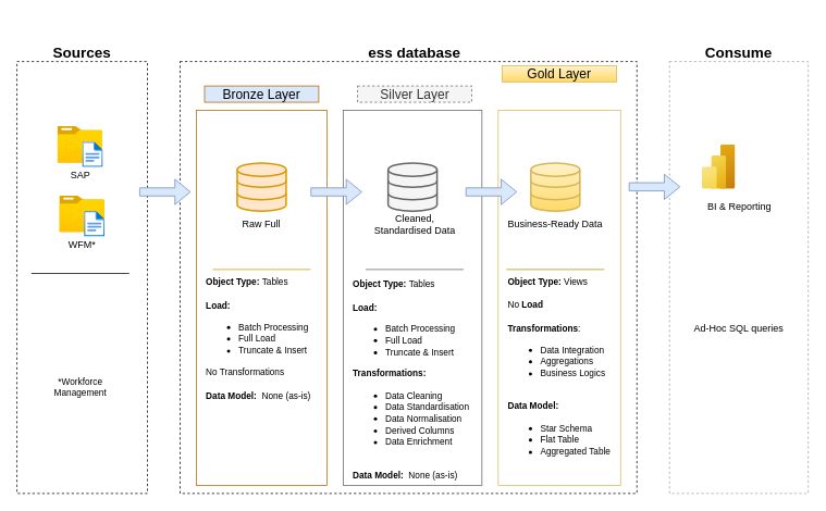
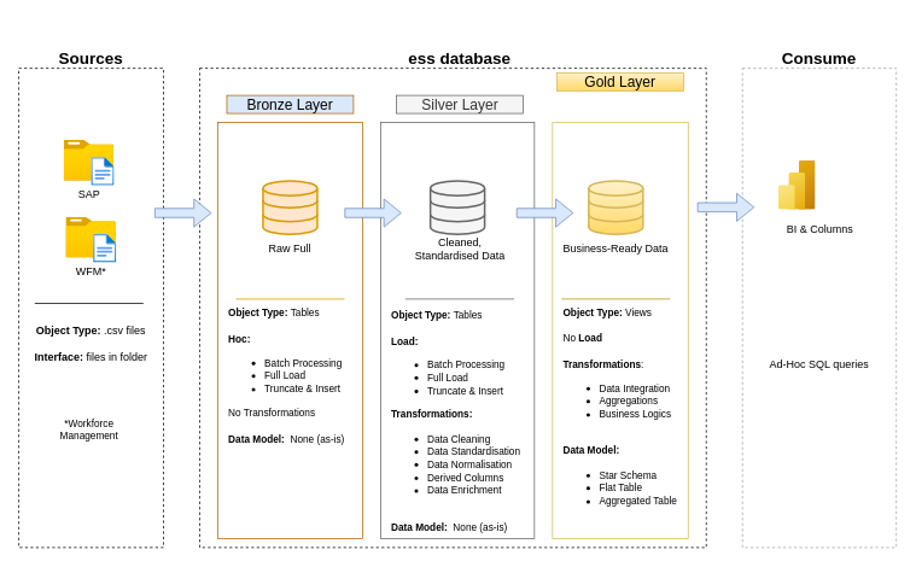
- <mxCell id="10" value="Silver Layer" style="rounded=0;whiteSpace=wrap;html=1;fillColor=#f5f5f5;strokeColor=#666666;fontSize=16;fontColor=#333333;dashed=1;" parent="1" vertex="1"><mxGeometry x="437.5" y="105" width="140" height="20" as="geometry" /></mxCell>
+ <mxCell id="10" value="Silver Layer" style="rounded=0;whiteSpace=wrap;html=1;fillColor=#f5f5f5;strokeColor=#666666;fontSize=16;fontColor=#333333;" parent="1" vertex="1"><mxGeometry x="437.5" y="105" width="140" height="20" as="geometry" /></mxCell>
- <mxCell id="39" value="BI &amp;amp; Reporting" style="rounded=0;whiteSpace=wrap;html=1;fillColor=none;strokeColor=none;" parent="1" vertex="1"><mxGeometry x="845.5" y="223" width="120" height="60" as="geometry" /></mxCell>
+ <mxCell id="39" value="BI &amp;amp; Columns" style="rounded=0;whiteSpace=wrap;html=1;fillColor=none;strokeColor=none;" parent="1" vertex="1"><mxGeometry x="845.5" y="223" width="120" height="60" as="geometry" /></mxCell>
+ <mxCell id="21" value="&lt;b&gt;Object Type: &lt;/b&gt;.csv files&lt;div&gt;&lt;b&gt;&lt;br&gt;&lt;/b&gt;&lt;/div&gt;&lt;div&gt;&lt;b&gt;Interface: &lt;/b&gt;files in folder&lt;/div&gt;" style="text;html=1;align=center;verticalAlign=middle;whiteSpace=wrap;rounded=0;" parent="1" vertex="1"><mxGeometry x="20" y="355" width="160" height="50" as="geometry" /></mxCell>
- <mxCell id="34" value="&lt;font style=&quot;font-size: 11px;&quot;&gt;&lt;b&gt;Object Type: &lt;/b&gt;Tables&lt;/font&gt;&lt;div&gt;&lt;b&gt;&lt;font style=&quot;font-size: 11px;&quot;&gt;&lt;br&gt;&lt;/font&gt;&lt;/b&gt;&lt;/div&gt;&lt;div&gt;&lt;b&gt;&lt;font style=&quot;font-size: 11px;&quot;&gt;Load:&lt;/font&gt;&lt;/b&gt;&lt;/div&gt;&lt;div&gt;&lt;ul&gt;&lt;li&gt;&lt;font style=&quot;font-size: 11px;&quot;&gt;Batch Processing&lt;/font&gt;&lt;/li&gt;&lt;li style=&quot;&quot;&gt;&lt;font style=&quot;font-size: 11px;&quot;&gt;Full Load&lt;/font&gt;&lt;/li&gt;&lt;li&gt;&lt;font style=&quot;font-size: 11px;&quot;&gt;Truncate &amp;amp; Insert&lt;/font&gt;&lt;/li&gt;&lt;/ul&gt;&lt;div&gt;&lt;font style=&quot;font-size: 11px;&quot;&gt;No Transformations&lt;/font&gt;&lt;/div&gt;&lt;/div&gt;&lt;div&gt;&lt;font style=&quot;font-size: 11px;&quot;&gt;&lt;br&gt;&lt;/font&gt;&lt;/div&gt;&lt;div&gt;&lt;font style=&quot;font-size: 11px;&quot;&gt;&lt;b&gt;Data Model:&amp;nbsp;&lt;/b&gt;&amp;nbsp;None (as-is)&lt;/font&gt;&lt;/div&gt;" style="text;html=1;align=left;verticalAlign=middle;whiteSpace=wrap;rounded=0;" parent="1" vertex="1"><mxGeometry x="250" y="365" width="150" height="100" as="geometry" /></mxCell>
+ <mxCell id="34" value="&lt;font style=&quot;font-size: 11px;&quot;&gt;&lt;b&gt;Object Type: &lt;/b&gt;Tables&lt;/font&gt;&lt;div&gt;&lt;b&gt;&lt;font style=&quot;font-size: 11px;&quot;&gt;&lt;br&gt;&lt;/font&gt;&lt;/b&gt;&lt;/div&gt;&lt;div&gt;&lt;b&gt;&lt;font style=&quot;font-size: 11px;&quot;&gt;Hoc:&lt;/font&gt;&lt;/b&gt;&lt;/div&gt;&lt;div&gt;&lt;ul&gt;&lt;li&gt;&lt;font style=&quot;font-size: 11px;&quot;&gt;Batch Processing&lt;/font&gt;&lt;/li&gt;&lt;li style=&quot;&quot;&gt;&lt;font style=&quot;font-size: 11px;&quot;&gt;Full Load&lt;/font&gt;&lt;/li&gt;&lt;li&gt;&lt;font style=&quot;font-size: 11px;&quot;&gt;Truncate &amp;amp; Insert&lt;/font&gt;&lt;/li&gt;&lt;/ul&gt;&lt;div&gt;&lt;font style=&quot;font-size: 11px;&quot;&gt;No Transformations&lt;/font&gt;&lt;/div&gt;&lt;/div&gt;&lt;div&gt;&lt;font style=&quot;font-size: 11px;&quot;&gt;&lt;br&gt;&lt;/font&gt;&lt;/div&gt;&lt;div&gt;&lt;font style=&quot;font-size: 11px;&quot;&gt;&lt;b&gt;Data Model:&amp;nbsp;&lt;/b&gt;&amp;nbsp;None (as-is)&lt;/font&gt;&lt;/div&gt;" style="text;html=1;align=left;verticalAlign=middle;whiteSpace=wrap;rounded=0;" parent="1" vertex="1"><mxGeometry x="250" y="365" width="150" height="100" as="geometry" /></mxCell>
